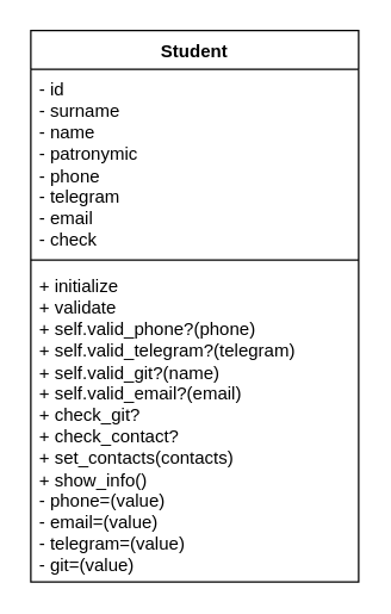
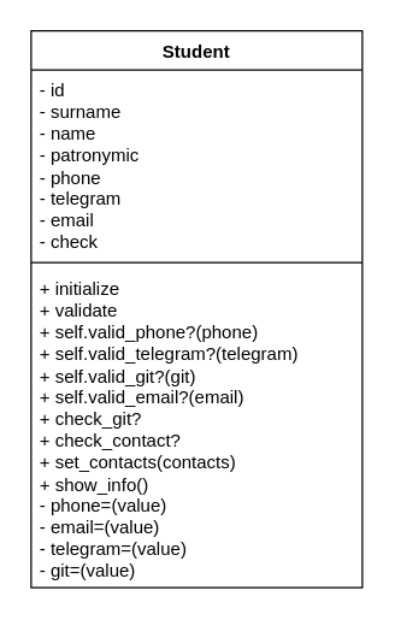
- <mxCell id="5" value="+ initialize&#10;+ validate&#10;+ self.valid_phone?(phone)&#10;+ self.valid_telegram?(telegram)&#10;+ self.valid_git?(name)&#10;+ self.valid_email?(email)&#10;+ check_git?&#10;+ check_contact?&#10;+ set_contacts(contacts)&#10;+ show_info()&#10;- phone=(value)&#10;- email=(value)&#10;- telegram=(value)&#10;- git=(value)&#10;&#10;&#10;" style="text;strokeColor=none;fillColor=none;align=left;verticalAlign=top;spacingLeft=4;spacingRight=4;overflow=hidden;rotatable=0;points=[[0,0.5],[1,0.5]];portConstraint=eastwest;whiteSpace=wrap;html=1;" vertex="1" parent="2"><mxGeometry y="158" width="220" height="212" as="geometry" /></mxCell>
+ <mxCell id="5" value="+ initialize&#10;+ validate&#10;+ self.valid_phone?(phone)&#10;+ self.valid_telegram?(telegram)&#10;+ self.valid_git?(git)&#10;+ self.valid_email?(email)&#10;+ check_git?&#10;+ check_contact?&#10;+ set_contacts(contacts)&#10;+ show_info()&#10;- phone=(value)&#10;- email=(value)&#10;- telegram=(value)&#10;- git=(value)&#10;&#10;&#10;" style="text;strokeColor=none;fillColor=none;align=left;verticalAlign=top;spacingLeft=4;spacingRight=4;overflow=hidden;rotatable=0;points=[[0,0.5],[1,0.5]];portConstraint=eastwest;whiteSpace=wrap;html=1;" vertex="1" parent="2"><mxGeometry y="158" width="220" height="212" as="geometry" /></mxCell>
